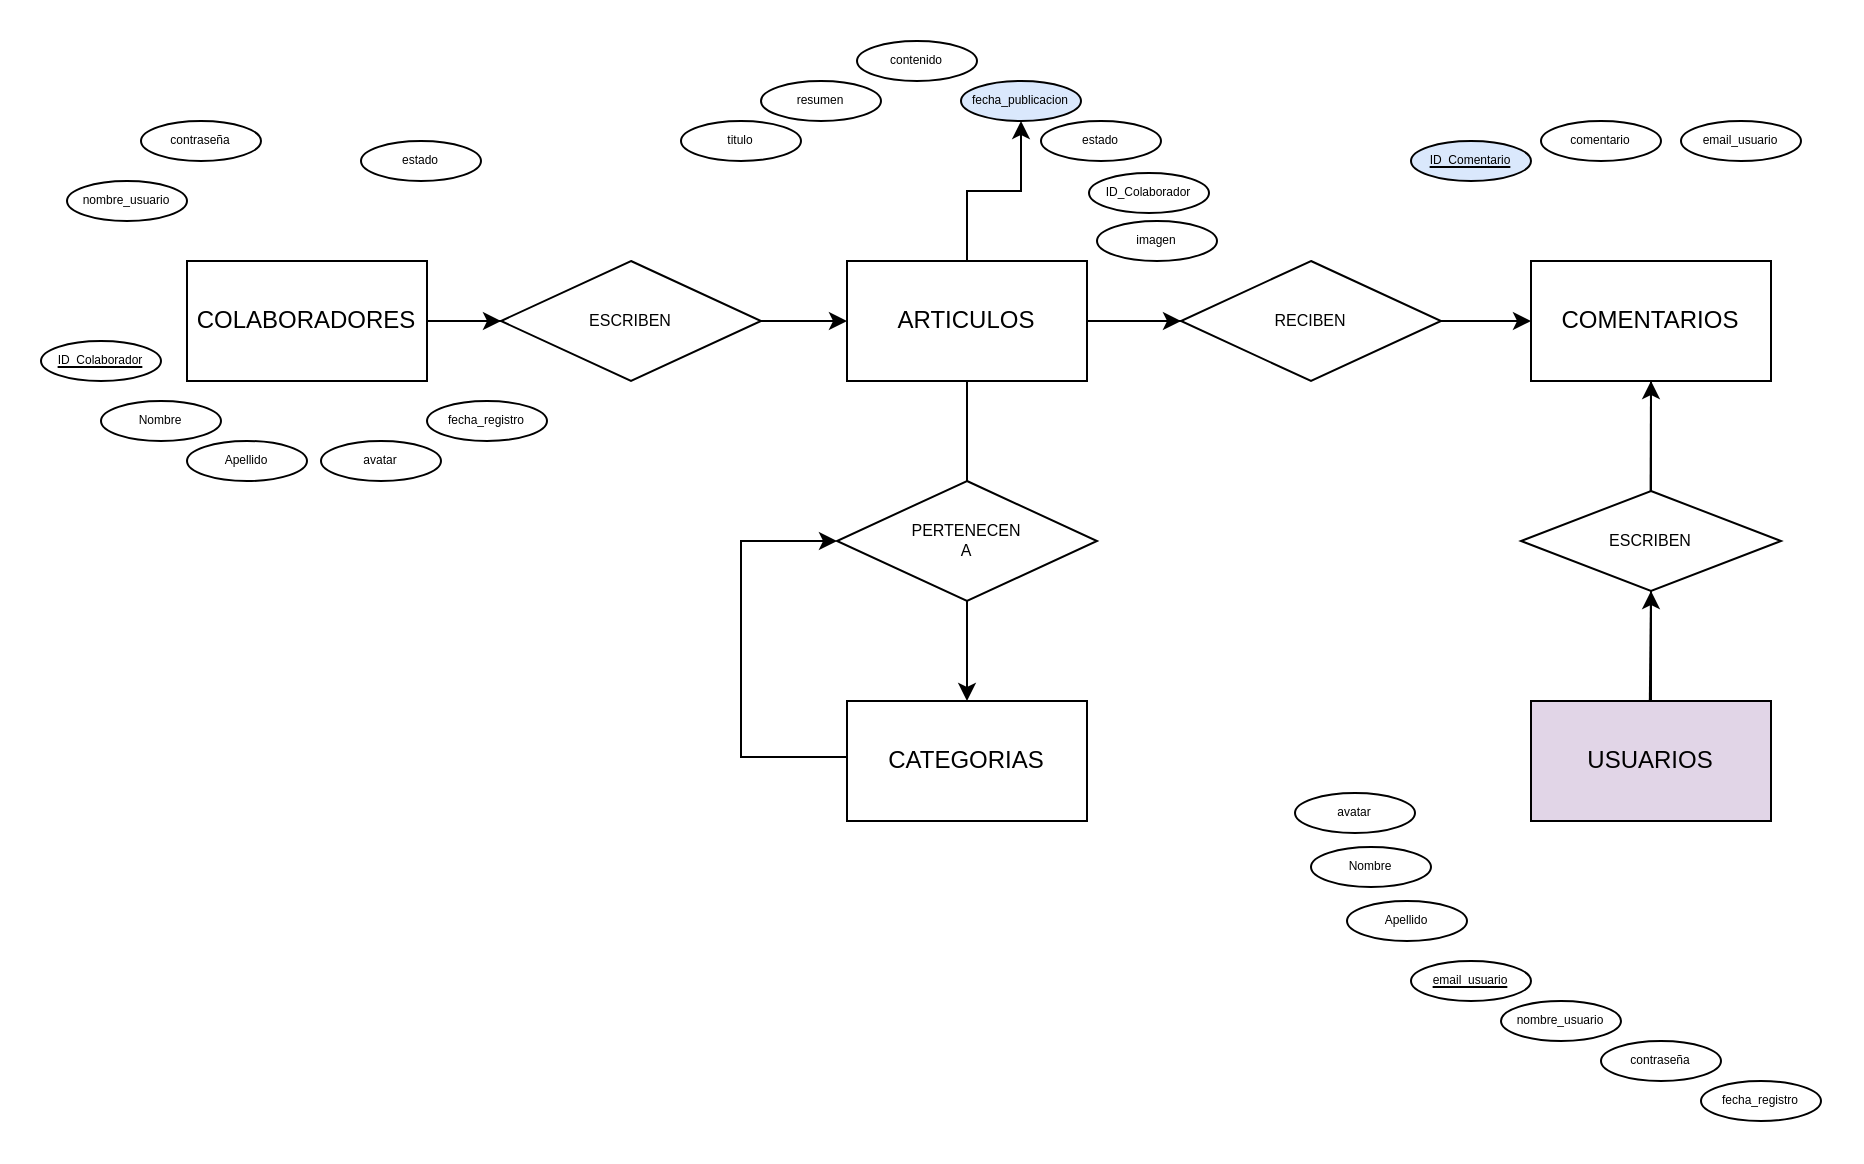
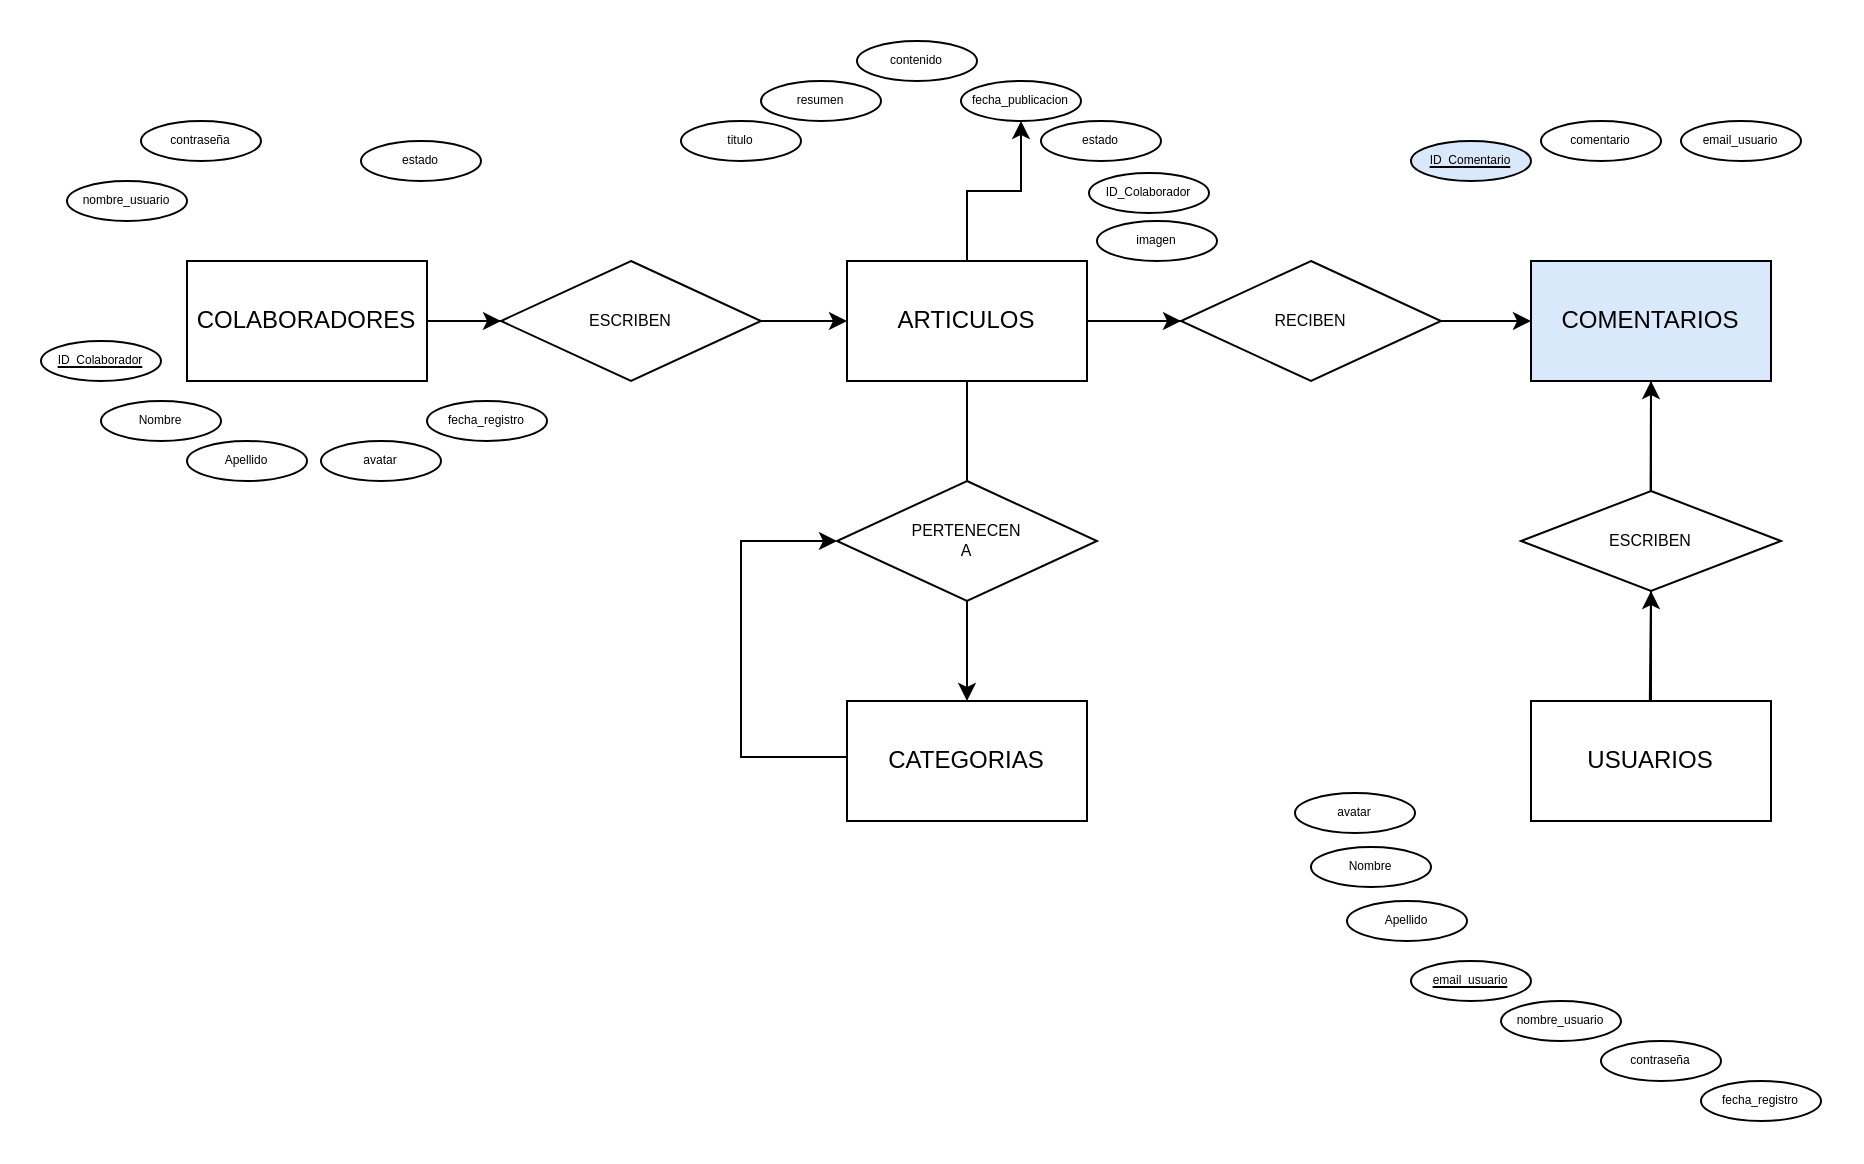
- <mxCell id="36" value="fecha_publicacion" style="ellipse;whiteSpace=wrap;html=1;fontSize=6;fontStyle=0;fillColor=#dae8fc;" vertex="1" parent="1"><mxGeometry x="480" y="40" width="60" height="20" as="geometry" /></mxCell>
+ <mxCell id="36" value="fecha_publicacion" style="ellipse;whiteSpace=wrap;html=1;fontSize=6;fontStyle=0" vertex="1" parent="1"><mxGeometry x="480" y="40" width="60" height="20" as="geometry" /></mxCell>
- <mxCell id="9" value="COMENTARIOS" style="rounded=0;whiteSpace=wrap;html=1;" vertex="1" parent="1"><mxGeometry x="765" y="130" width="120" height="60" as="geometry" /></mxCell>
+ <mxCell id="9" value="COMENTARIOS" style="rounded=0;whiteSpace=wrap;html=1;fillColor=#dae8fc;" vertex="1" parent="1"><mxGeometry x="765" y="130" width="120" height="60" as="geometry" /></mxCell>
- <mxCell id="11" value="USUARIOS" style="rounded=0;whiteSpace=wrap;html=1;fillColor=#e1d5e7;" vertex="1" parent="1"><mxGeometry x="765" y="350" width="120" height="60" as="geometry" /></mxCell>
+ <mxCell id="11" value="USUARIOS" style="rounded=0;whiteSpace=wrap;html=1;" vertex="1" parent="1"><mxGeometry x="765" y="350" width="120" height="60" as="geometry" /></mxCell>
